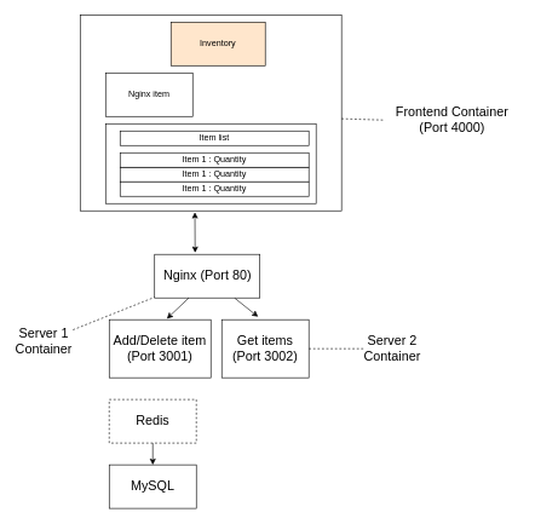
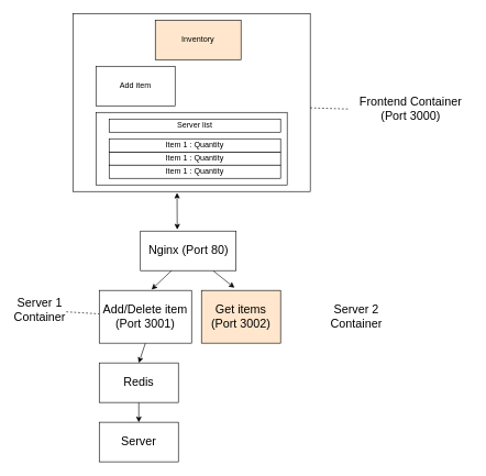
- <mxCell id="3" value="Nginx item" style="rounded=0;whiteSpace=wrap;html=1;" parent="1" vertex="1"><mxGeometry x="145" y="100" width="120" height="60" as="geometry" /></mxCell>
+ <mxCell id="3" value="Add item" style="rounded=0;whiteSpace=wrap;html=1;" parent="1" vertex="1"><mxGeometry x="145" y="100" width="120" height="60" as="geometry" /></mxCell>
- <mxCell id="14" value="&lt;font style=&quot;font-size: 18px&quot;&gt;Frontend Container (Port 4000)&lt;/font&gt;" style="text;html=1;strokeColor=none;fillColor=none;align=center;verticalAlign=middle;whiteSpace=wrap;rounded=0;" parent="1" vertex="1"><mxGeometry x="530" y="130" width="185" height="70" as="geometry" /></mxCell>
+ <mxCell id="14" value="&lt;font style=&quot;font-size: 18px&quot;&gt;Frontend Container (Port 3000)&lt;/font&gt;" style="text;html=1;strokeColor=none;fillColor=none;align=center;verticalAlign=middle;whiteSpace=wrap;rounded=0;" parent="1" vertex="1"><mxGeometry x="530" y="130" width="185" height="70" as="geometry" /></mxCell>
- <mxCell id="11" value="Item list" style="rounded=0;whiteSpace=wrap;html=1;" parent="1" vertex="1"><mxGeometry x="165" y="180" width="260" height="20" as="geometry" /></mxCell>
+ <mxCell id="11" value="Server list" style="rounded=0;whiteSpace=wrap;html=1;" parent="1" vertex="1"><mxGeometry x="165" y="180" width="260" height="20" as="geometry" /></mxCell>
- <mxCell id="21" value="" style="endArrow=none;dashed=1;html=1;" edge="1" parent="1" source="16" target="19"><mxGeometry width="50" height="50" relative="1" as="geometry"><mxPoint x="141" y="450" as="sourcePoint" /><mxPoint x="298.5" y="600" as="targetPoint" /></mxGeometry></mxCell>
+ <mxCell id="21" value="" style="endArrow=none;dashed=1;html=1;" edge="1" parent="1" source="16" target="20"><mxGeometry width="50" height="50" relative="1" as="geometry"><mxPoint x="141" y="450" as="sourcePoint" /><mxPoint x="298.5" y="600" as="targetPoint" /></mxGeometry></mxCell>
- <mxCell id="5" value="&lt;font style=&quot;font-size: 18px&quot;&gt;Get items (Port 3002)&lt;/font&gt;" style="rounded=0;whiteSpace=wrap;html=1;" parent="1" vertex="1"><mxGeometry x="305" y="440" width="120" height="80" as="geometry" /></mxCell>
+ <mxCell id="5" value="&lt;font style=&quot;font-size: 18px&quot;&gt;Get items (Port 3002)&lt;/font&gt;" style="rounded=0;whiteSpace=wrap;html=1;fillColor=#ffe6cc;" parent="1" vertex="1"><mxGeometry x="305" y="440" width="120" height="80" as="geometry" /></mxCell>
- <mxCell id="17" value="" style="endArrow=none;dashed=1;html=1;exitX=1;exitY=0.5;exitDx=0;exitDy=0;" parent="1" source="5" target="15" edge="1"><mxGeometry width="50" height="50" relative="1" as="geometry"><mxPoint x="500" y="340" as="sourcePoint" /><mxPoint x="550" y="290" as="targetPoint" /></mxGeometry></mxCell>
+ <mxCell id="13" value="" style="endArrow=classic;html=1;exitX=0.5;exitY=1;exitDx=0;exitDy=0;entryX=0.5;entryY=0;entryDx=0;entryDy=0;" parent="1" source="20" target="6" edge="1"><mxGeometry width="50" height="50" relative="1" as="geometry"><mxPoint x="500" y="340" as="sourcePoint" /><mxPoint x="550" y="290" as="targetPoint" /></mxGeometry></mxCell>
- <mxCell id="6" value="&lt;font style=&quot;font-size: 18px&quot;&gt;Redis&lt;/font&gt;" style="rounded=0;whiteSpace=wrap;html=1;dashed=1;" parent="1" vertex="1"><mxGeometry x="150" y="550" width="120" height="60" as="geometry" /></mxCell>
+ <mxCell id="6" value="&lt;font style=&quot;font-size: 18px&quot;&gt;Redis&lt;/font&gt;" style="rounded=0;whiteSpace=wrap;html=1;" parent="1" vertex="1"><mxGeometry x="150" y="550" width="120" height="60" as="geometry" /></mxCell>
- <mxCell id="23" value="&lt;font style=&quot;font-size: 18px&quot;&gt;MySQL&lt;/font&gt;" style="rounded=0;whiteSpace=wrap;html=1;" vertex="1" parent="1"><mxGeometry x="150" y="640" width="120" height="60" as="geometry" /></mxCell>
+ <mxCell id="23" value="&lt;font style=&quot;font-size: 18px&quot;&gt;Server&lt;/font&gt;" style="rounded=0;whiteSpace=wrap;html=1;" vertex="1" parent="1"><mxGeometry x="150" y="640" width="120" height="60" as="geometry" /></mxCell>
